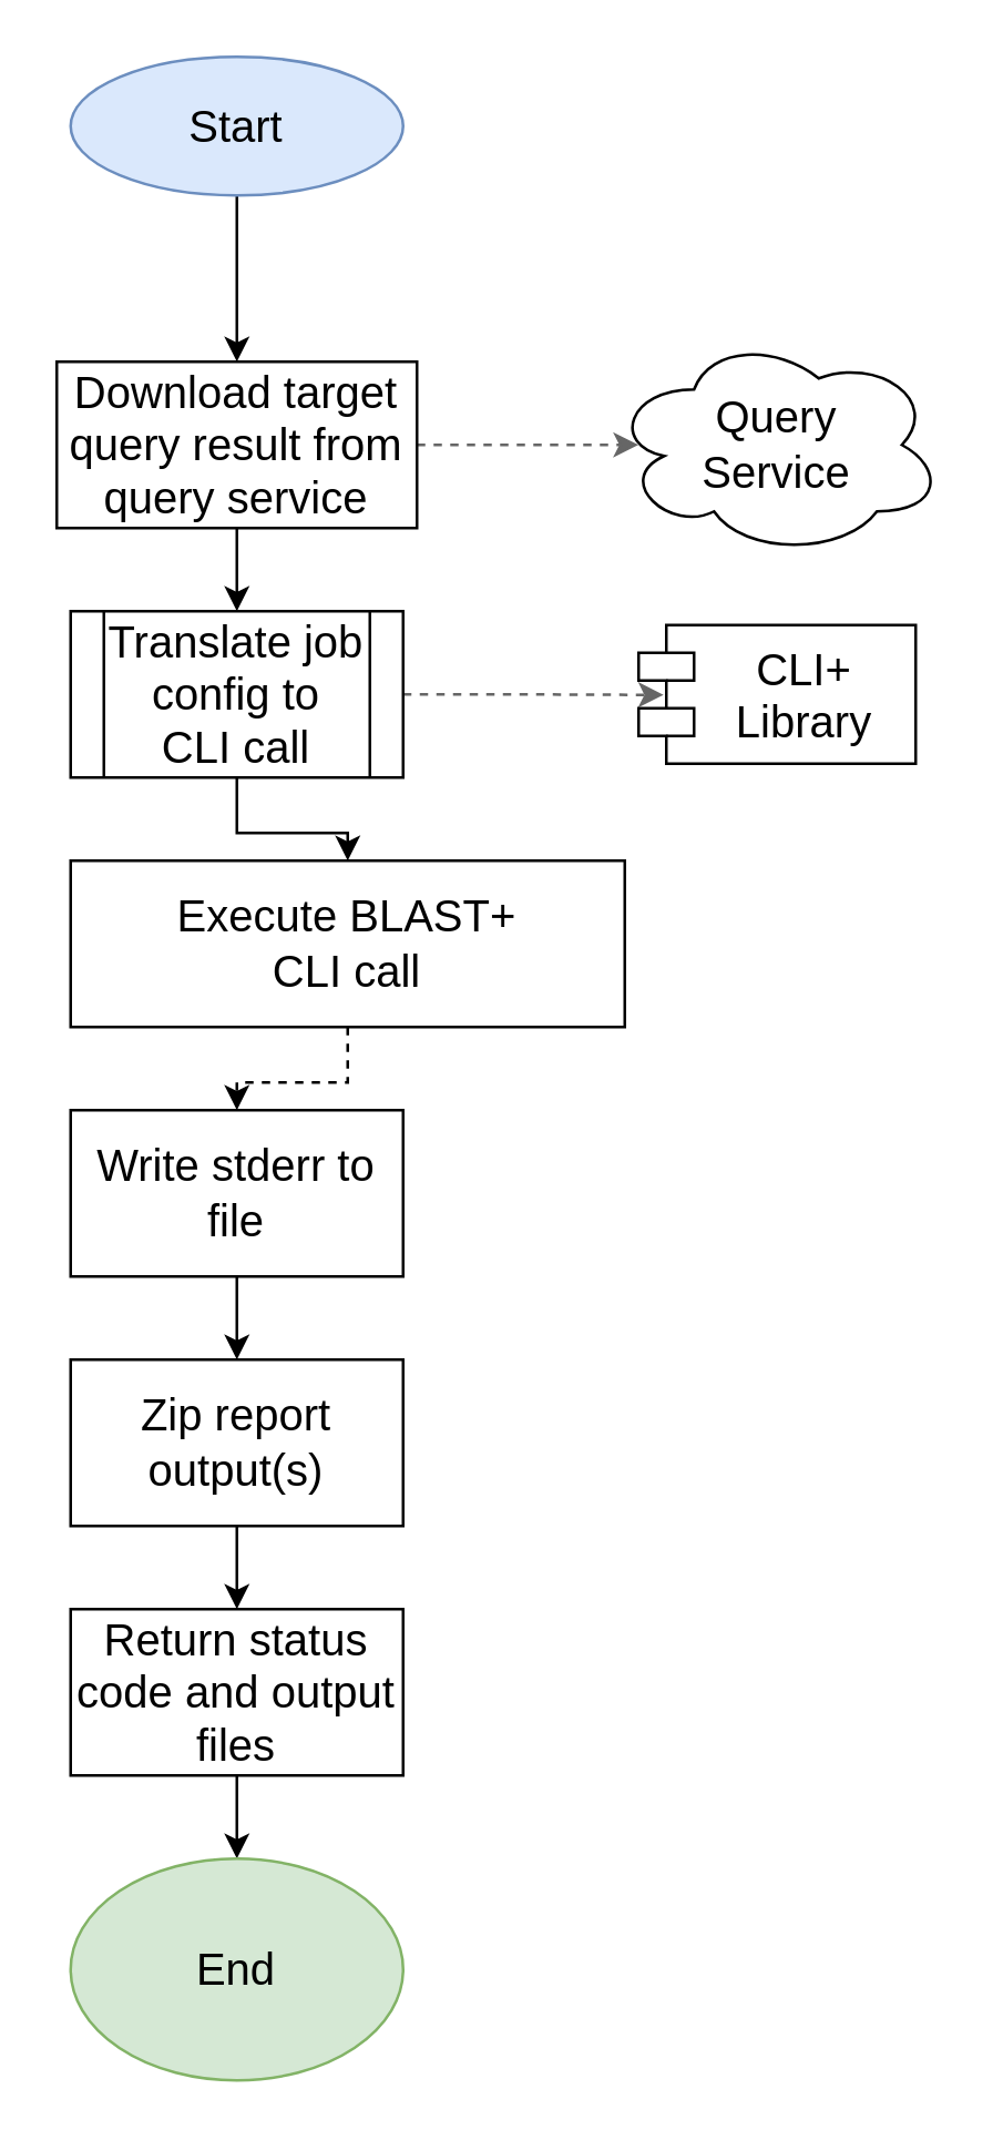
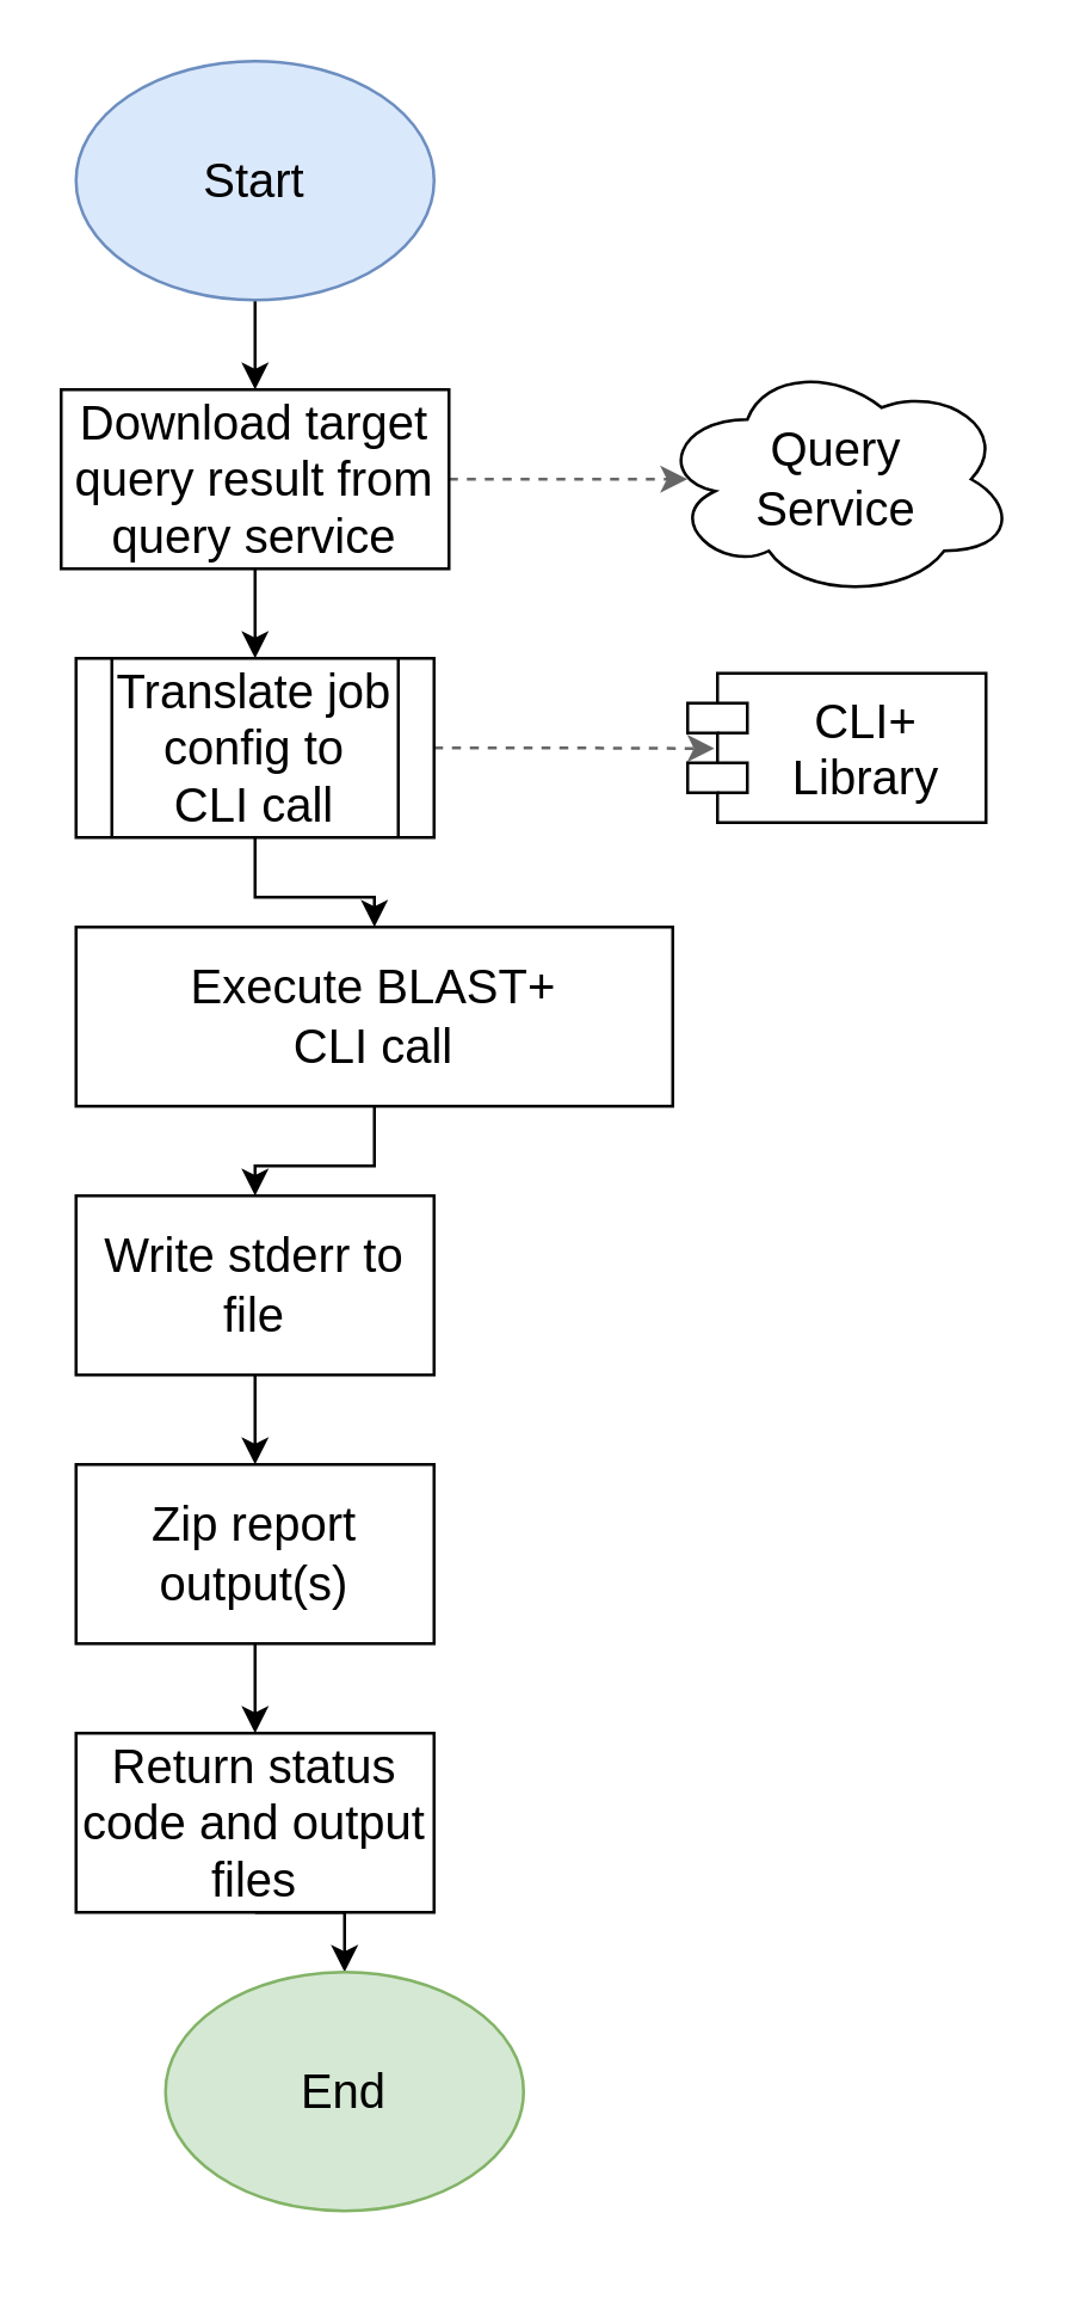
- <mxCell id="3" value="Start" style="ellipse;whiteSpace=wrap;html=1;fontSize=16;fillColor=#dae8fc;strokeColor=#6c8ebf;" vertex="1" parent="1"><mxGeometry x="25" y="20" width="120" height="50" as="geometry" /></mxCell>
+ <mxCell id="3" value="Start" style="ellipse;whiteSpace=wrap;html=1;fontSize=16;fillColor=#dae8fc;strokeColor=#6c8ebf;" vertex="1" parent="1"><mxGeometry x="25" width="120" height="80" as="geometry" y="20" /></mxCell>
- <mxCell id="11" style="edgeStyle=orthogonalEdgeStyle;rounded=0;orthogonalLoop=1;jettySize=auto;html=1;exitX=0.5;exitY=1;exitDx=0;exitDy=0;entryX=0.5;entryY=0;entryDx=0;entryDy=0;fontSize=16;dashed=1;" edge="1" parent="1" source="12" target="14"><mxGeometry relative="1" as="geometry" /></mxCell>
+ <mxCell id="11" style="edgeStyle=orthogonalEdgeStyle;rounded=0;orthogonalLoop=1;jettySize=auto;html=1;exitX=0.5;exitY=1;exitDx=0;exitDy=0;entryX=0.5;entryY=0;entryDx=0;entryDy=0;fontSize=16;" edge="1" parent="1" source="12" target="14"><mxGeometry relative="1" as="geometry" /></mxCell>
- <mxCell id="20" value="End" style="ellipse;whiteSpace=wrap;html=1;fontSize=16;fillColor=#d5e8d4;strokeColor=#82b366;" vertex="1" parent="1"><mxGeometry x="25" y="670" width="120" height="80" as="geometry" /></mxCell>
+ <mxCell id="20" value="End" style="ellipse;whiteSpace=wrap;html=1;fontSize=16;fillColor=#d5e8d4;strokeColor=#82b366;" vertex="1" parent="1"><mxGeometry x="55" y="660" width="120" height="80" as="geometry" /></mxCell>
